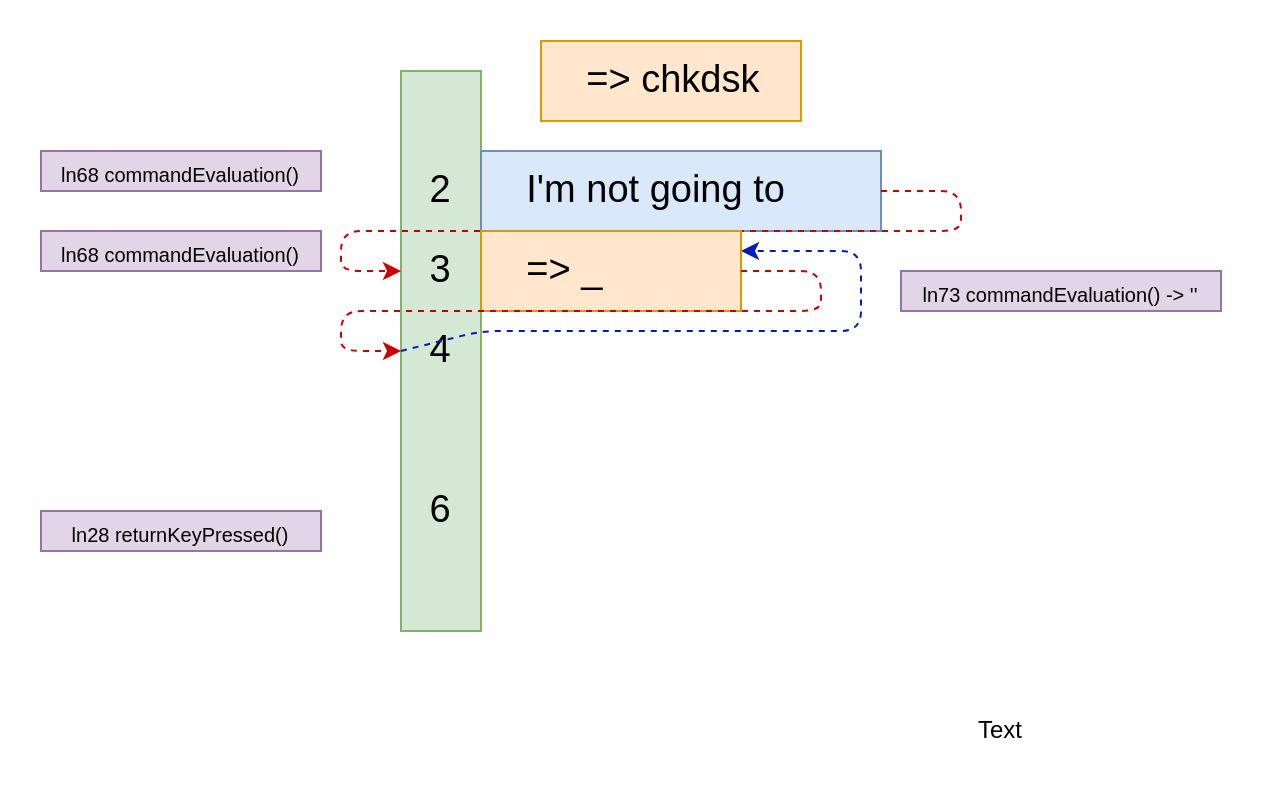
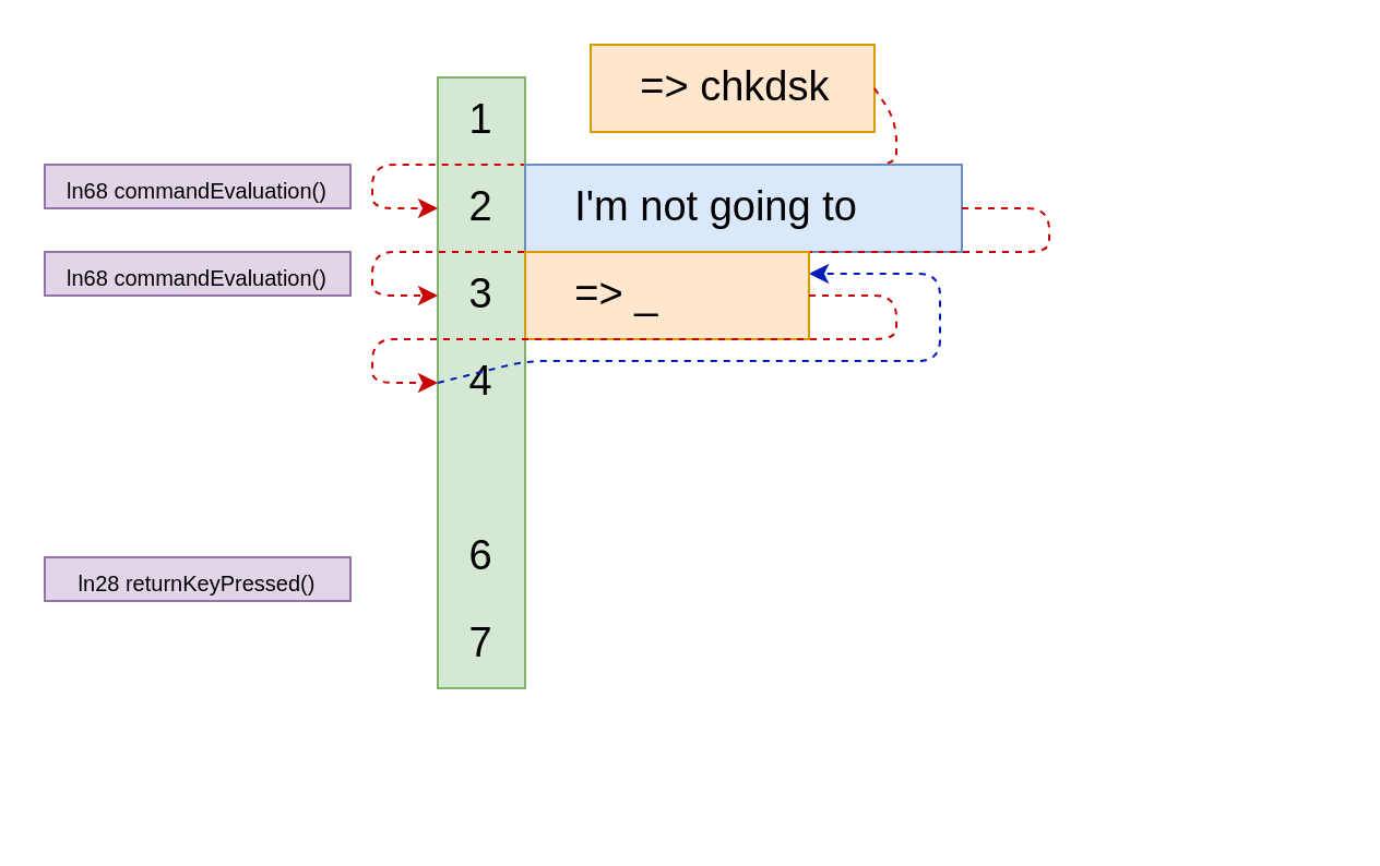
+ <mxCell id="5" value="1" style="text;html=1;strokeColor=none;fillColor=none;align=center;verticalAlign=middle;whiteSpace=wrap;rounded=0;fontSize=19;" vertex="1" parent="4"><mxGeometry width="40" height="40" as="geometry" /></mxCell>
+ <mxCell id="12" value="" style="endArrow=classic;html=1;fontSize=19;exitX=1;exitY=0.5;exitDx=0;exitDy=0;entryX=0;entryY=0.5;entryDx=0;entryDy=0;dashed=1;strokeColor=#CC0000;" edge="1" parent="1" source="3" target="6"><mxGeometry width="50" height="50" relative="1" as="geometry"><mxPoint x="500" y="165" as="sourcePoint" /><mxPoint x="100" y="75" as="targetPoint" /><Array as="points"><mxPoint x="410" y="55" /><mxPoint x="410" y="75" /><mxPoint x="170" y="75" /><mxPoint x="170" y="95" /></Array></mxGeometry></mxCell>
- <mxCell id="20" value="&lt;span style=&quot;font-size: 10px&quot;&gt;ln73 commandEvaluation() -&amp;gt; ''&lt;/span&gt;" style="text;html=1;strokeColor=#9673a6;fillColor=#e1d5e7;align=center;verticalAlign=middle;whiteSpace=wrap;rounded=0;fontSize=19;" vertex="1" parent="1"><mxGeometry x="450" y="135" width="160" height="20" as="geometry" /></mxCell>
+ <mxCell id="10" value="7" style="text;html=1;strokeColor=none;fillColor=none;align=center;verticalAlign=middle;whiteSpace=wrap;rounded=0;fontSize=19;" vertex="1" parent="4"><mxGeometry y="240" width="40" height="40" as="geometry" /></mxCell>
- <mxCell id="2" value="Text" style="text;html=1;strokeColor=none;fillColor=none;align=center;verticalAlign=middle;whiteSpace=wrap;rounded=0;" vertex="1" parent="1"><mxGeometry x="480" y="355" width="40" height="20" as="geometry" /></mxCell>
